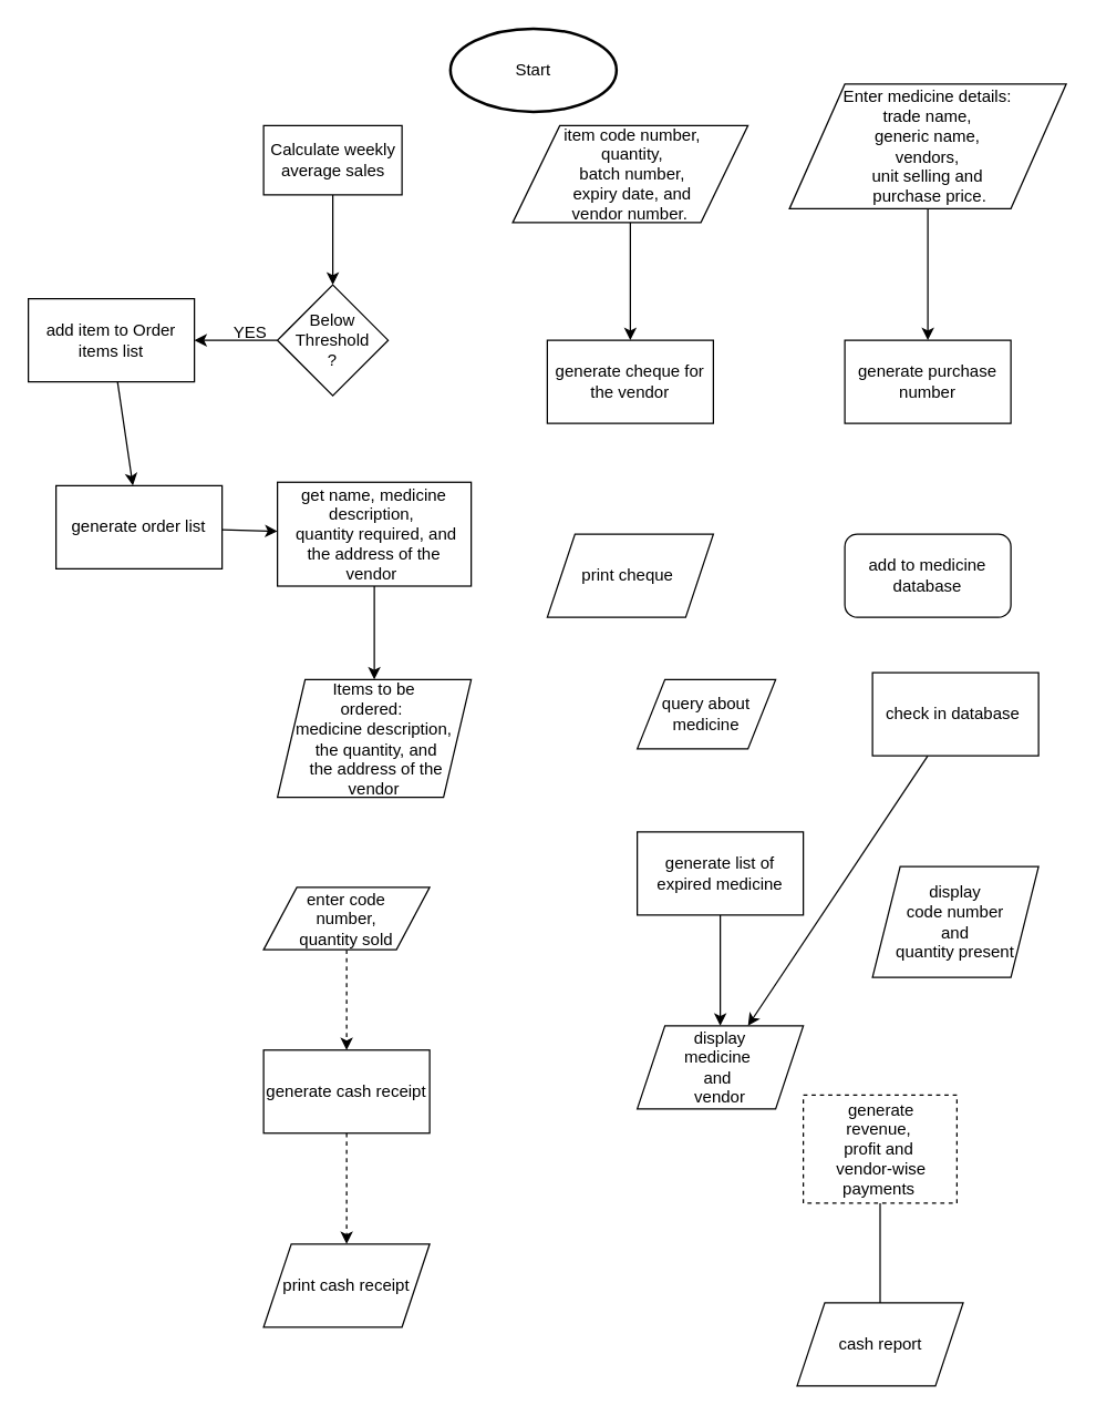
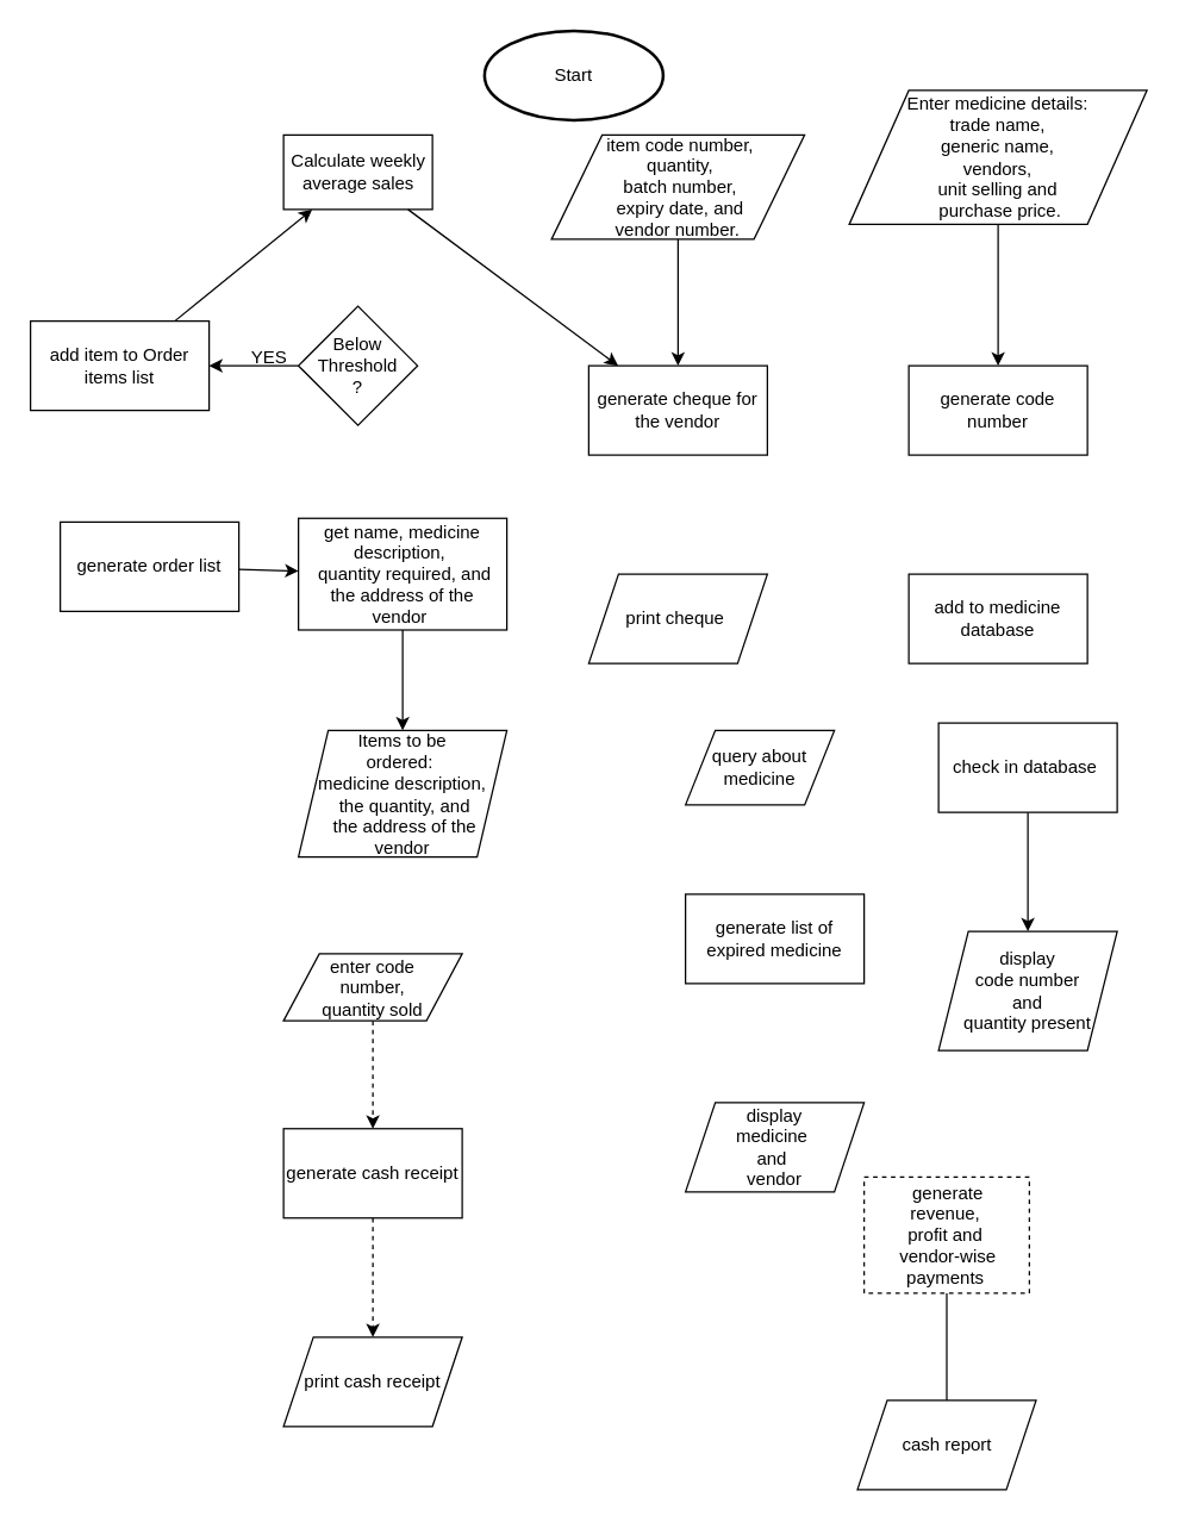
- <mxCell id="7" value="" style="edgeStyle=none;html=1;" edge="1" parent="4" source="5" target="6"><mxGeometry relative="1" as="geometry" /></mxCell>
+ <mxCell id="7" value="" style="edgeStyle=none;html=1;" edge="1" parent="4" source="5" target="18"><mxGeometry relative="1" as="geometry" /></mxCell>
- <mxCell id="22" value="generate purchase number" style="whiteSpace=wrap;html=1;dashed=0;" vertex="1" parent="1"><mxGeometry x="610" y="245" width="120" height="60" as="geometry" /></mxCell>
+ <mxCell id="22" value="generate code number" style="whiteSpace=wrap;html=1;dashed=0;" vertex="1" parent="1"><mxGeometry x="610" y="245" width="120" height="60" as="geometry" /></mxCell>
- <mxCell id="13" value="" style="edgeStyle=none;html=1;" edge="1" parent="1" source="8" target="12"><mxGeometry relative="1" as="geometry" /></mxCell>
+ <mxCell id="13" value="" style="edgeStyle=none;html=1;" edge="1" parent="1" source="8" target="5"><mxGeometry relative="1" as="geometry" /></mxCell>
- <mxCell id="23" value="add to medicine database" style="whiteSpace=wrap;html=1;dashed=0;rounded=1;" vertex="1" parent="1"><mxGeometry x="610" y="385" width="120" height="60" as="geometry" /></mxCell>
+ <mxCell id="23" value="add to medicine database" style="whiteSpace=wrap;html=1;dashed=0;" vertex="1" parent="1"><mxGeometry x="610" y="385" width="120" height="60" as="geometry" /></mxCell>
- <mxCell id="25" value="" style="edgeStyle=none;html=1;" edge="1" parent="1" source="26" target="30"><mxGeometry relative="1" as="geometry" /></mxCell>
+ <mxCell id="25" value="" style="edgeStyle=none;html=1;" edge="1" parent="1" source="26" target="27"><mxGeometry relative="1" as="geometry" /></mxCell>
- <mxCell id="28" value="" style="edgeStyle=none;html=1;" edge="1" parent="1" source="29" target="30"><mxGeometry relative="1" as="geometry" /></mxCell>
